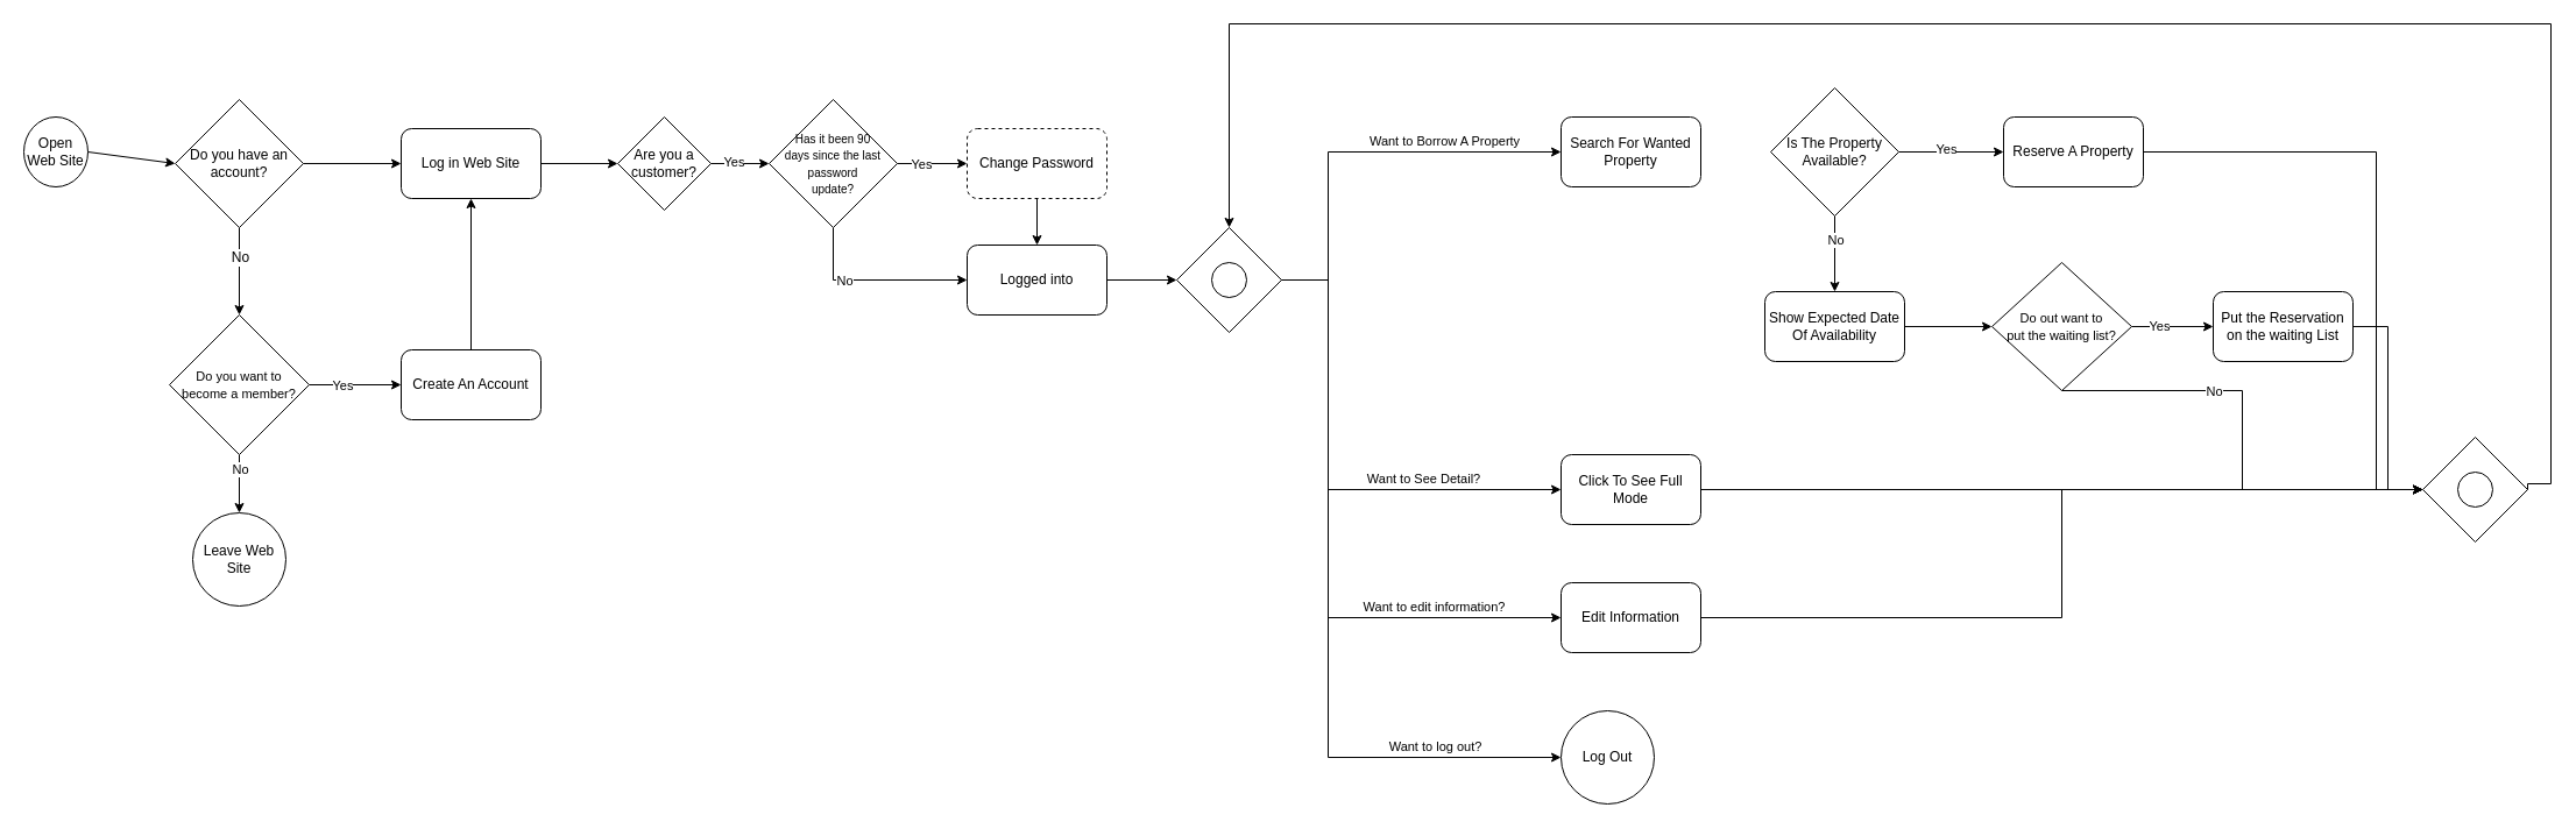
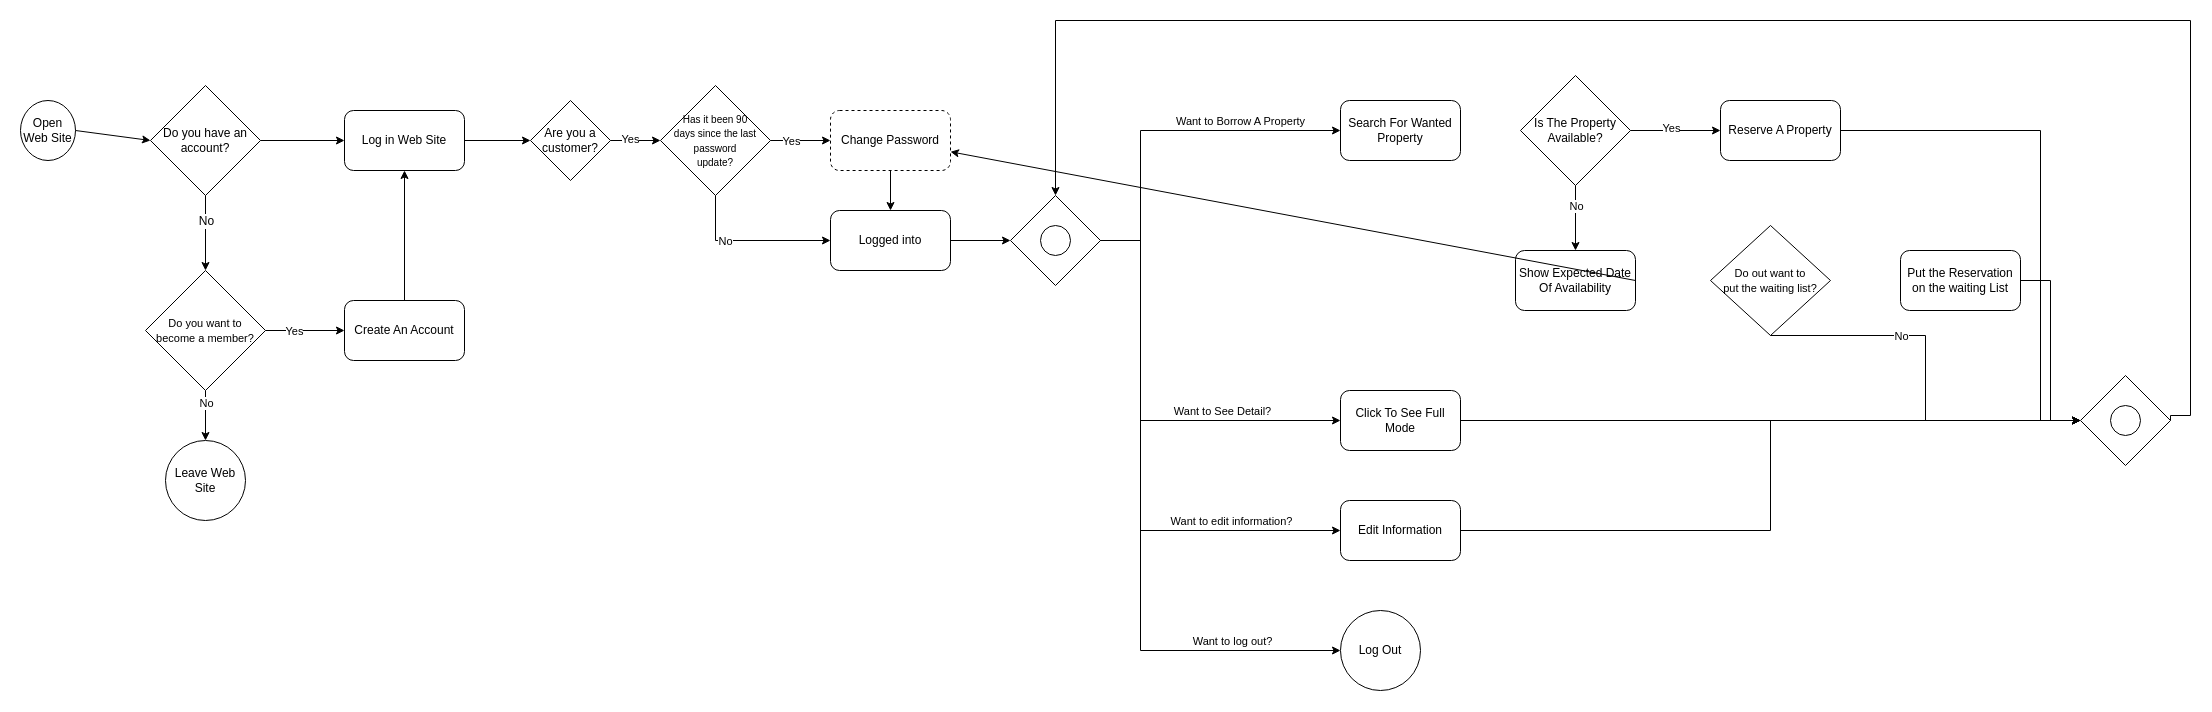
- <mxCell id="45" value="" style="endArrow=classic;html=1;rounded=0;exitX=1;exitY=0.5;exitDx=0;exitDy=0;entryX=0;entryY=0.5;entryDx=0;entryDy=0;" edge="1" parent="1" source="42" target="43"><mxGeometry width="50" height="50" relative="1" as="geometry"><mxPoint x="1700" y="430" as="sourcePoint" /><mxPoint x="1750" y="380" as="targetPoint" /></mxGeometry></mxCell>
+ <mxCell id="45" value="" style="endArrow=classic;html=1;rounded=0;exitX=1;exitY=0.5;exitDx=0;exitDy=0;" edge="1" parent="1" source="42" target="24"><mxGeometry width="50" height="50" relative="1" as="geometry"><mxPoint x="1700" y="430" as="sourcePoint" /><mxPoint x="1750" y="380" as="targetPoint" /></mxGeometry></mxCell>
- <mxCell id="46" value="" style="endArrow=classic;html=1;rounded=0;exitX=1;exitY=0.5;exitDx=0;exitDy=0;entryX=0;entryY=0.5;entryDx=0;entryDy=0;" edge="1" parent="1" source="43" target="44"><mxGeometry width="50" height="50" relative="1" as="geometry"><mxPoint x="1850" y="390" as="sourcePoint" /><mxPoint x="1900" y="340" as="targetPoint" /></mxGeometry></mxCell>
- <mxCell id="47" value="Yes" style="edgeLabel;html=1;align=center;verticalAlign=middle;resizable=0;points=[];" vertex="1" connectable="0" parent="46"><mxGeometry x="-0.34" y="1" relative="1" as="geometry"><mxPoint as="offset" /></mxGeometry></mxCell>
